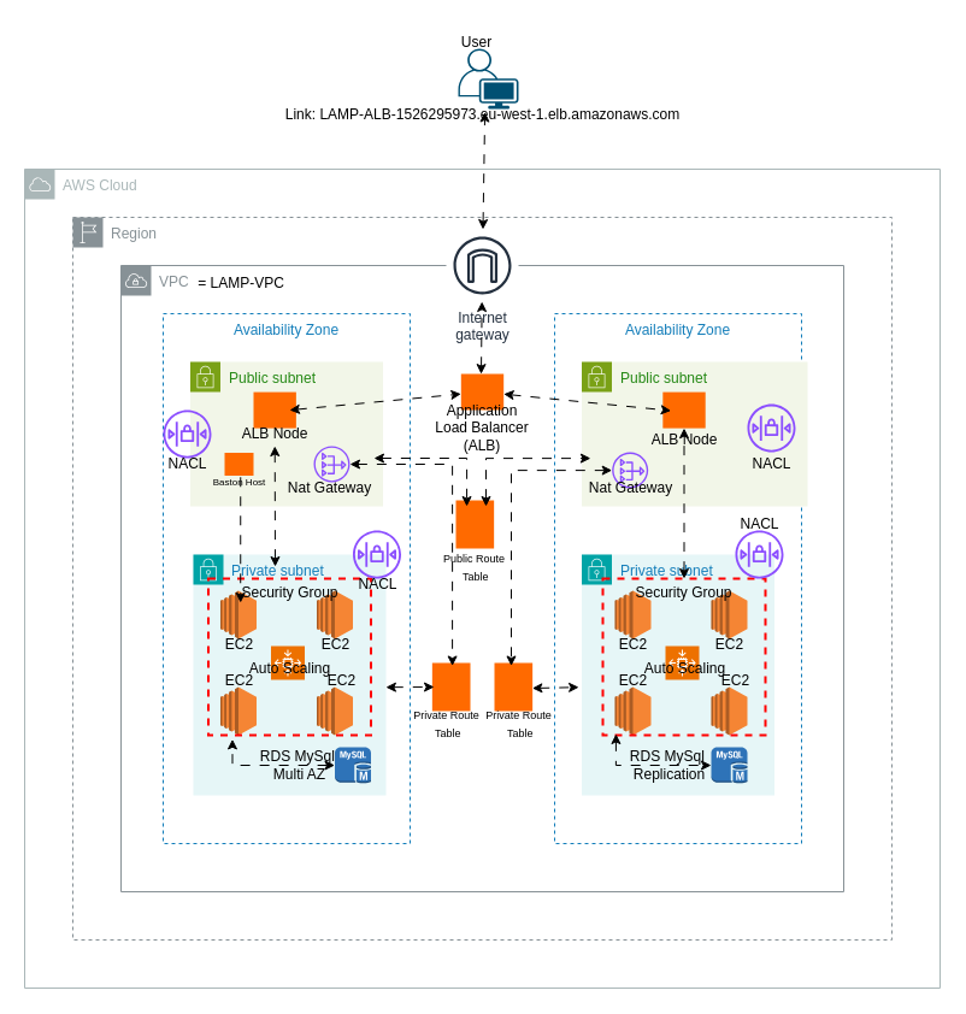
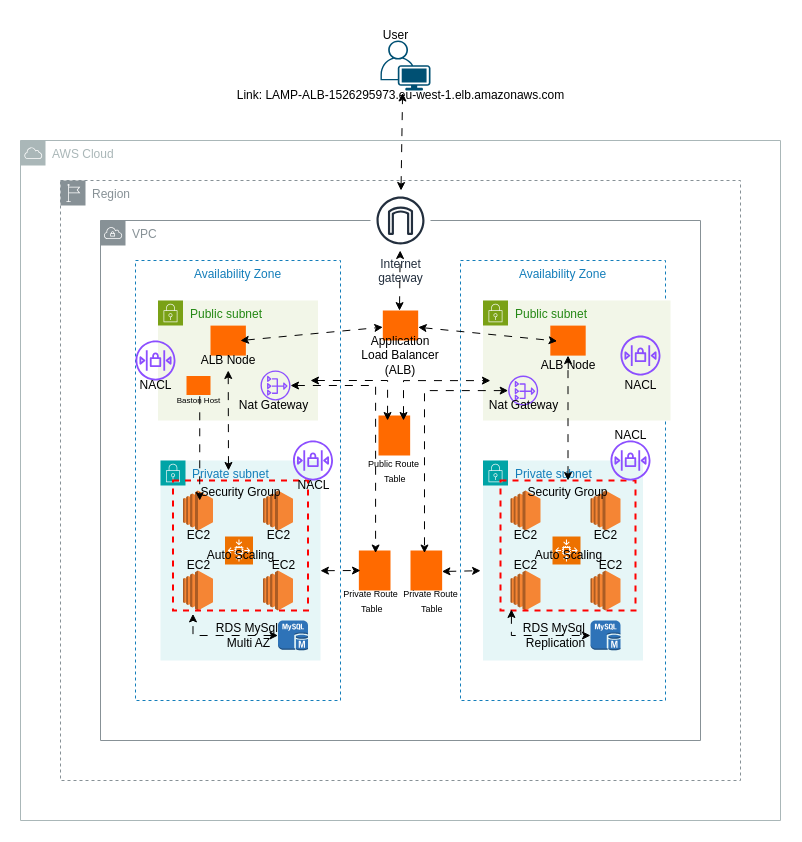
- <mxCell id="5" value="= LAMP-VPC" style="text;strokeColor=none;align=center;fillColor=none;html=1;verticalAlign=middle;whiteSpace=wrap;rounded=0;" vertex="1" parent="1"><mxGeometry x="160" y="220" width="80" height="30" as="geometry" /></mxCell>
